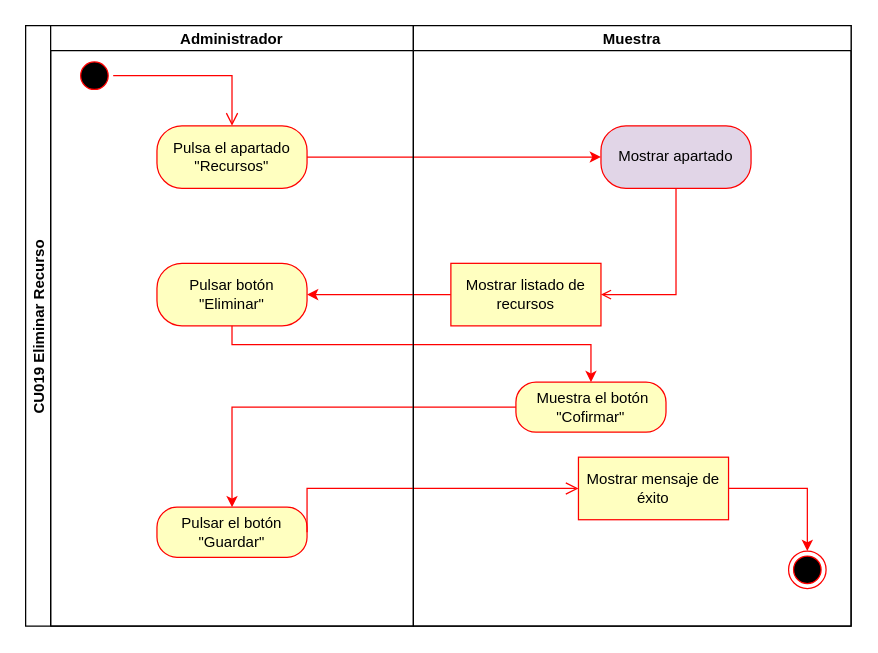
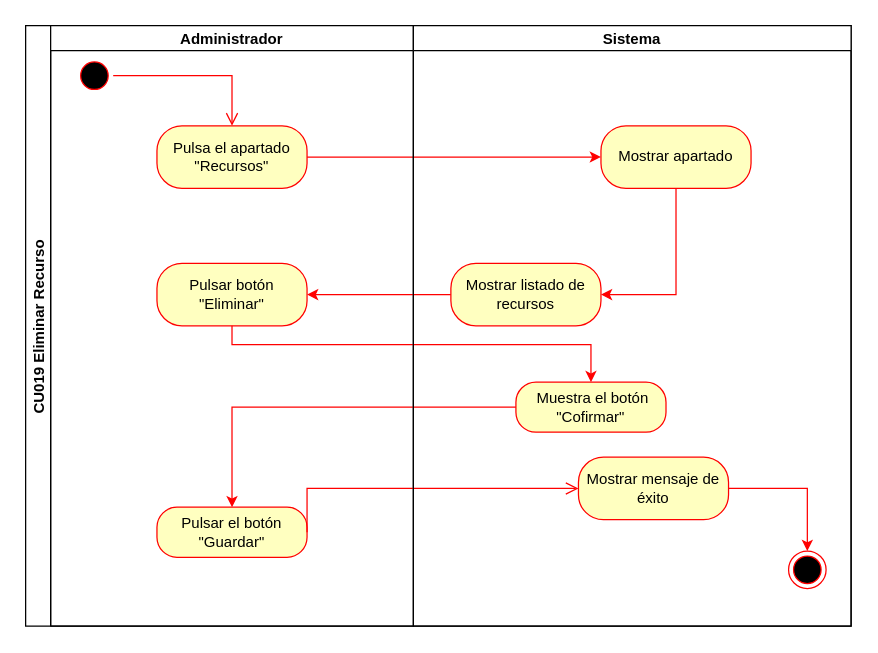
- <mxCell id="14" value="Muestra" style="swimlane;startSize=20;" vertex="1" parent="2"><mxGeometry x="310" width="350" height="480" as="geometry" /></mxCell>
+ <mxCell id="14" value="Sistema" style="swimlane;startSize=20;" vertex="1" parent="2"><mxGeometry x="310" width="350" height="480" as="geometry" /></mxCell>
- <mxCell id="15" value="Mostrar apartado" style="rounded=1;whiteSpace=wrap;html=1;arcSize=40;fontColor=#000000;fillColor=#e1d5e7;strokeColor=#ff0000;" vertex="1" parent="14"><mxGeometry x="150" y="80" width="120" height="50" as="geometry" /></mxCell>
+ <mxCell id="15" value="Mostrar apartado" style="rounded=1;whiteSpace=wrap;html=1;arcSize=40;fontColor=#000000;fillColor=#ffffc0;strokeColor=#ff0000;" vertex="1" parent="14"><mxGeometry x="150" y="80" width="120" height="50" as="geometry" /></mxCell>
- <mxCell id="17" value="Mostrar listado de recursos" style="whiteSpace=wrap;html=1;arcSize=40;fontColor=#000000;fillColor=#ffffc0;strokeColor=#ff0000;rounded=0;" vertex="1" parent="14"><mxGeometry x="30" y="190" width="120" height="50" as="geometry" /></mxCell>
+ <mxCell id="17" value="Mostrar listado de recursos" style="rounded=1;whiteSpace=wrap;html=1;arcSize=40;fontColor=#000000;fillColor=#ffffc0;strokeColor=#ff0000;" vertex="1" parent="14"><mxGeometry x="30" y="190" width="120" height="50" as="geometry" /></mxCell>
- <mxCell id="18" style="edgeStyle=orthogonalEdgeStyle;rounded=0;orthogonalLoop=1;jettySize=auto;html=1;strokeColor=light-dark(#ff0000, #ededed);exitX=0.5;exitY=1;exitDx=0;exitDy=0;entryX=1;entryY=0.5;entryDx=0;entryDy=0;endArrow=open;" edge="1" parent="14" source="15" target="17"><mxGeometry relative="1" as="geometry"><mxPoint x="-85" y="215" as="targetPoint" /><Array as="points"><mxPoint x="210" y="215" /></Array></mxGeometry></mxCell>
+ <mxCell id="18" style="edgeStyle=orthogonalEdgeStyle;rounded=0;orthogonalLoop=1;jettySize=auto;html=1;strokeColor=light-dark(#ff0000, #ededed);exitX=0.5;exitY=1;exitDx=0;exitDy=0;entryX=1;entryY=0.5;entryDx=0;entryDy=0;" edge="1" parent="14" source="15" target="17"><mxGeometry relative="1" as="geometry"><mxPoint x="-85" y="215" as="targetPoint" /><Array as="points"><mxPoint x="210" y="215" /></Array></mxGeometry></mxCell>
- <mxCell id="20" value="Mostrar mensaje de éxito" style="whiteSpace=wrap;html=1;arcSize=40;fontColor=#000000;fillColor=#ffffc0;strokeColor=#ff0000;rounded=0;" vertex="1" parent="14"><mxGeometry x="132" y="345" width="120" height="50" as="geometry" /></mxCell>
+ <mxCell id="20" value="Mostrar mensaje de éxito" style="rounded=1;whiteSpace=wrap;html=1;arcSize=40;fontColor=#000000;fillColor=#ffffc0;strokeColor=#ff0000;" vertex="1" parent="14"><mxGeometry x="132" y="345" width="120" height="50" as="geometry" /></mxCell>
